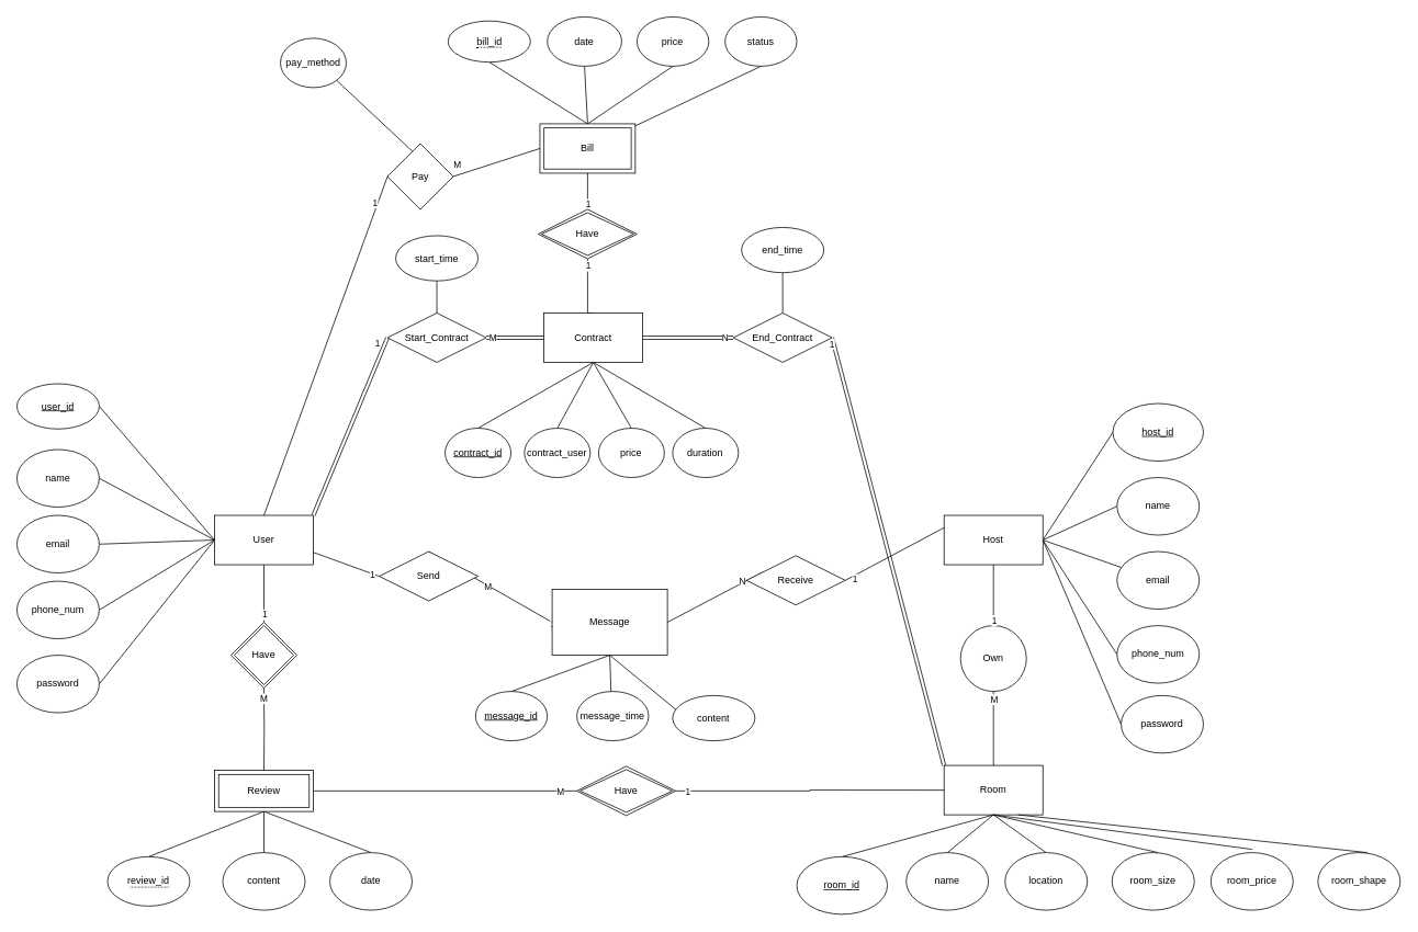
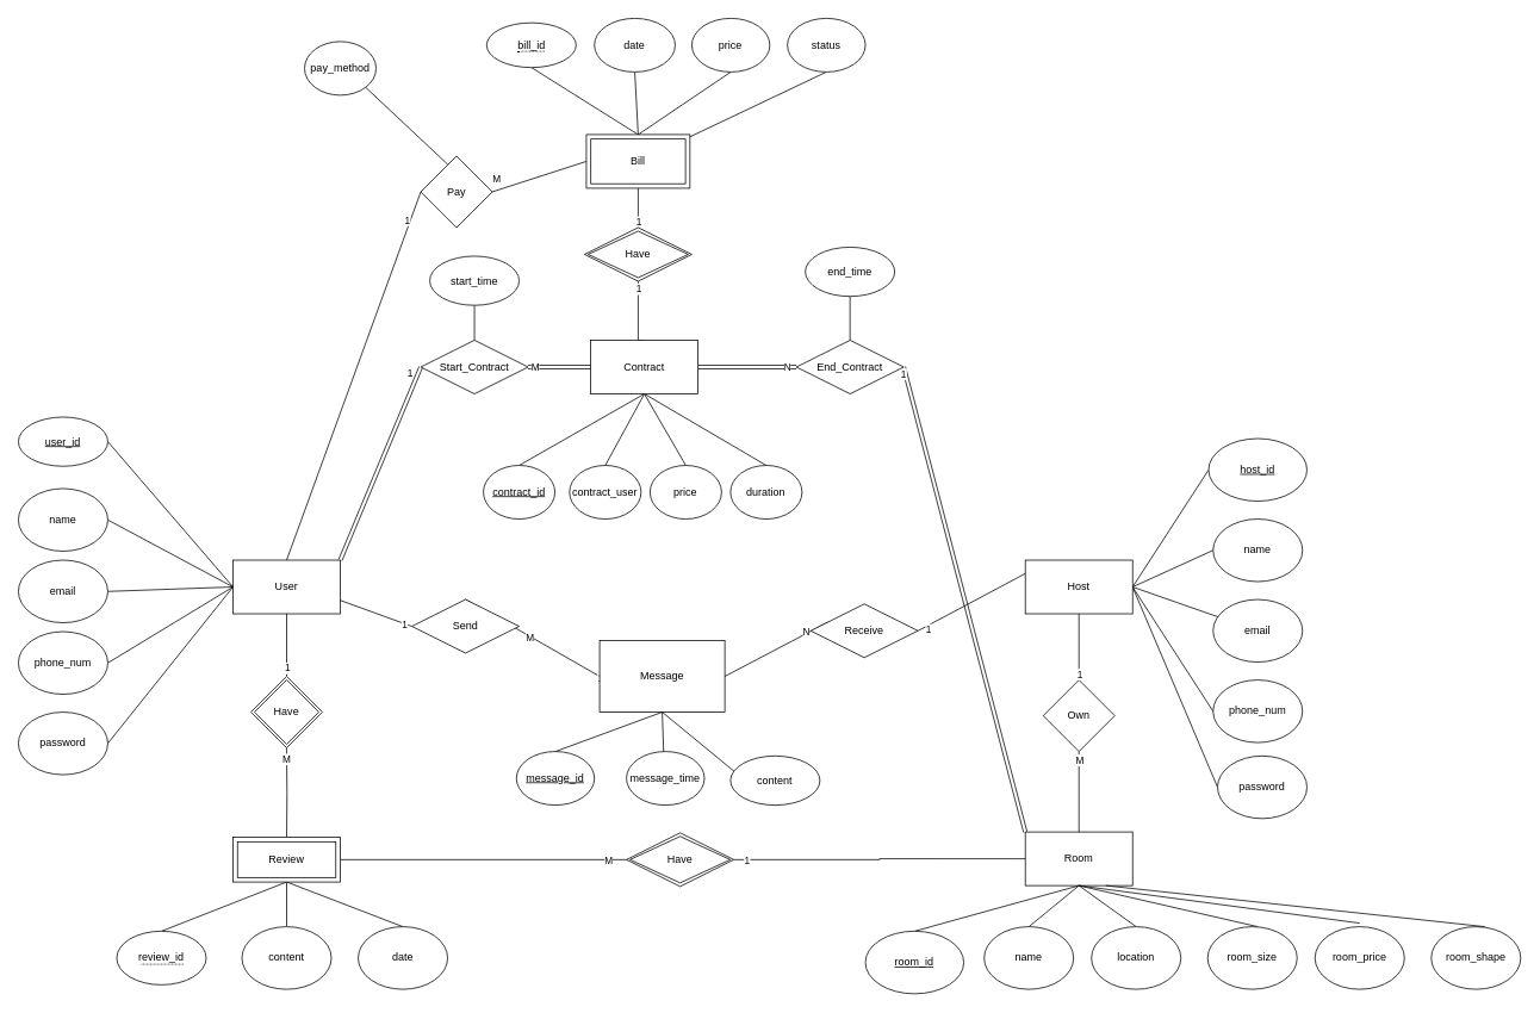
- <mxCell id="23" value="Own" style="ellipse;whiteSpace=wrap;html=1;" parent="1" vertex="1"><mxGeometry x="1166.01" y="760.03" width="80" height="80" as="geometry" /></mxCell>
+ <mxCell id="23" value="Own" style="rhombus;whiteSpace=wrap;html=1;" parent="1" vertex="1"><mxGeometry x="1166.01" y="760.03" width="80" height="80" as="geometry" /></mxCell>
